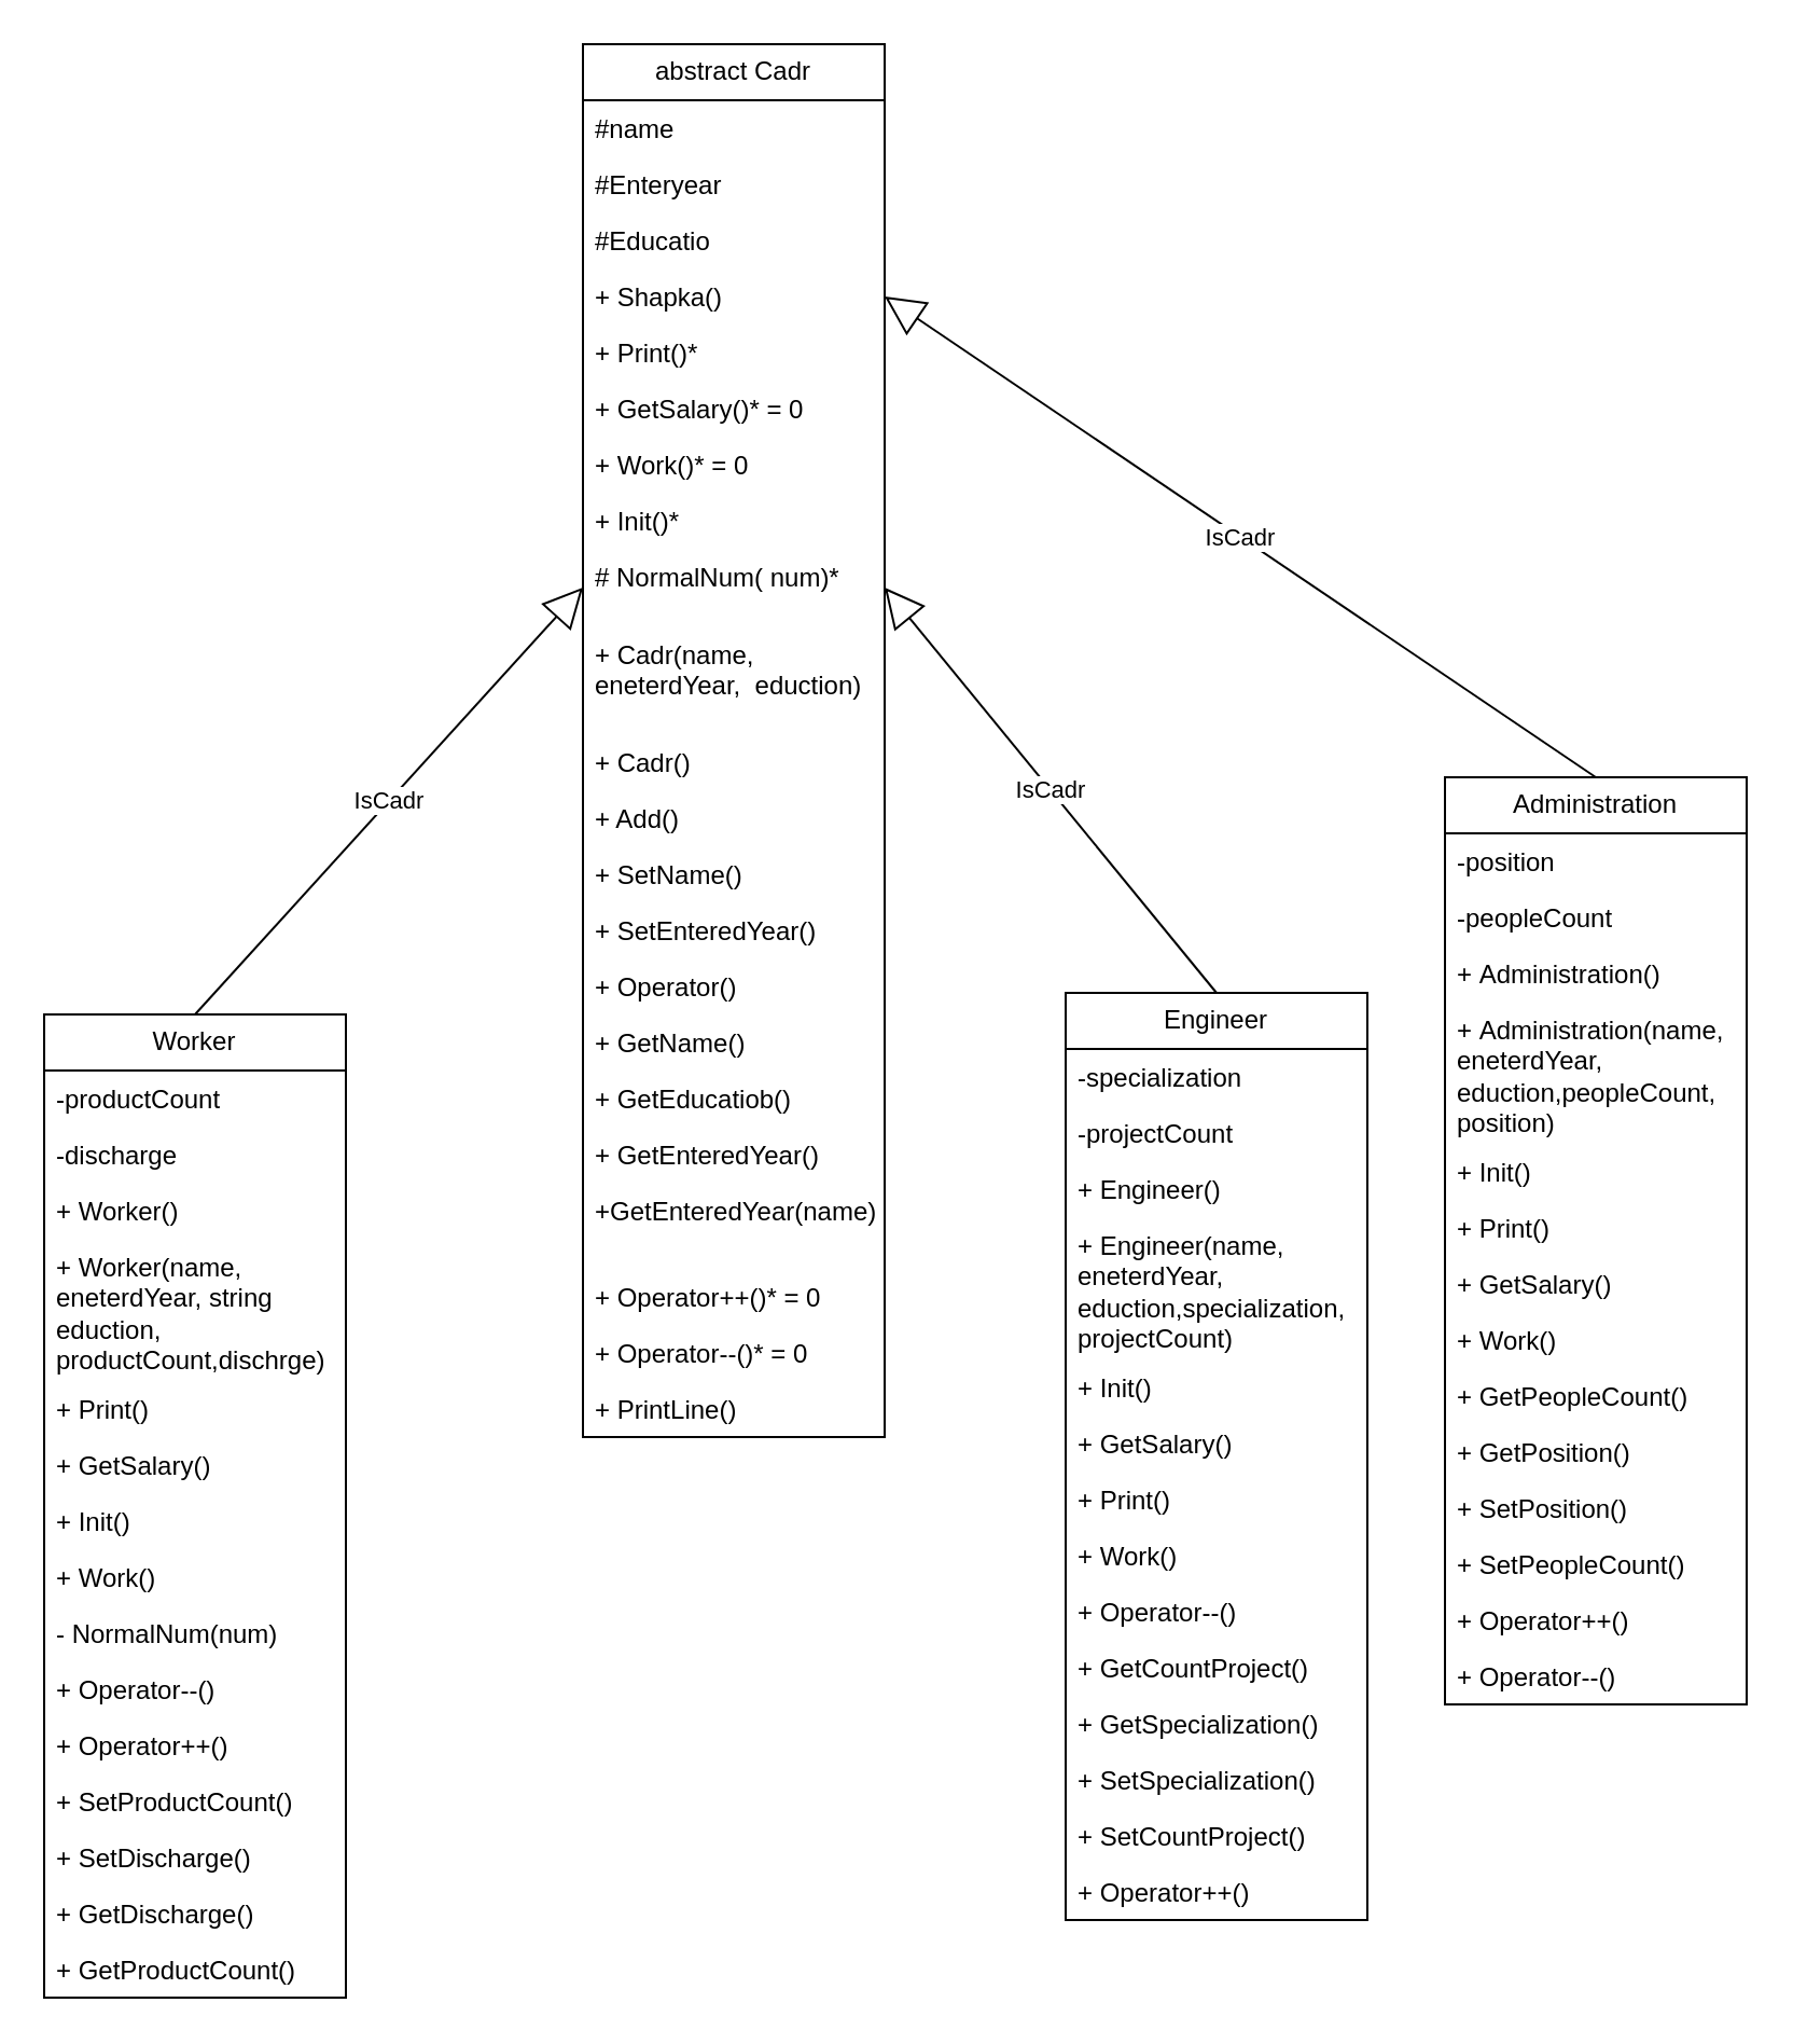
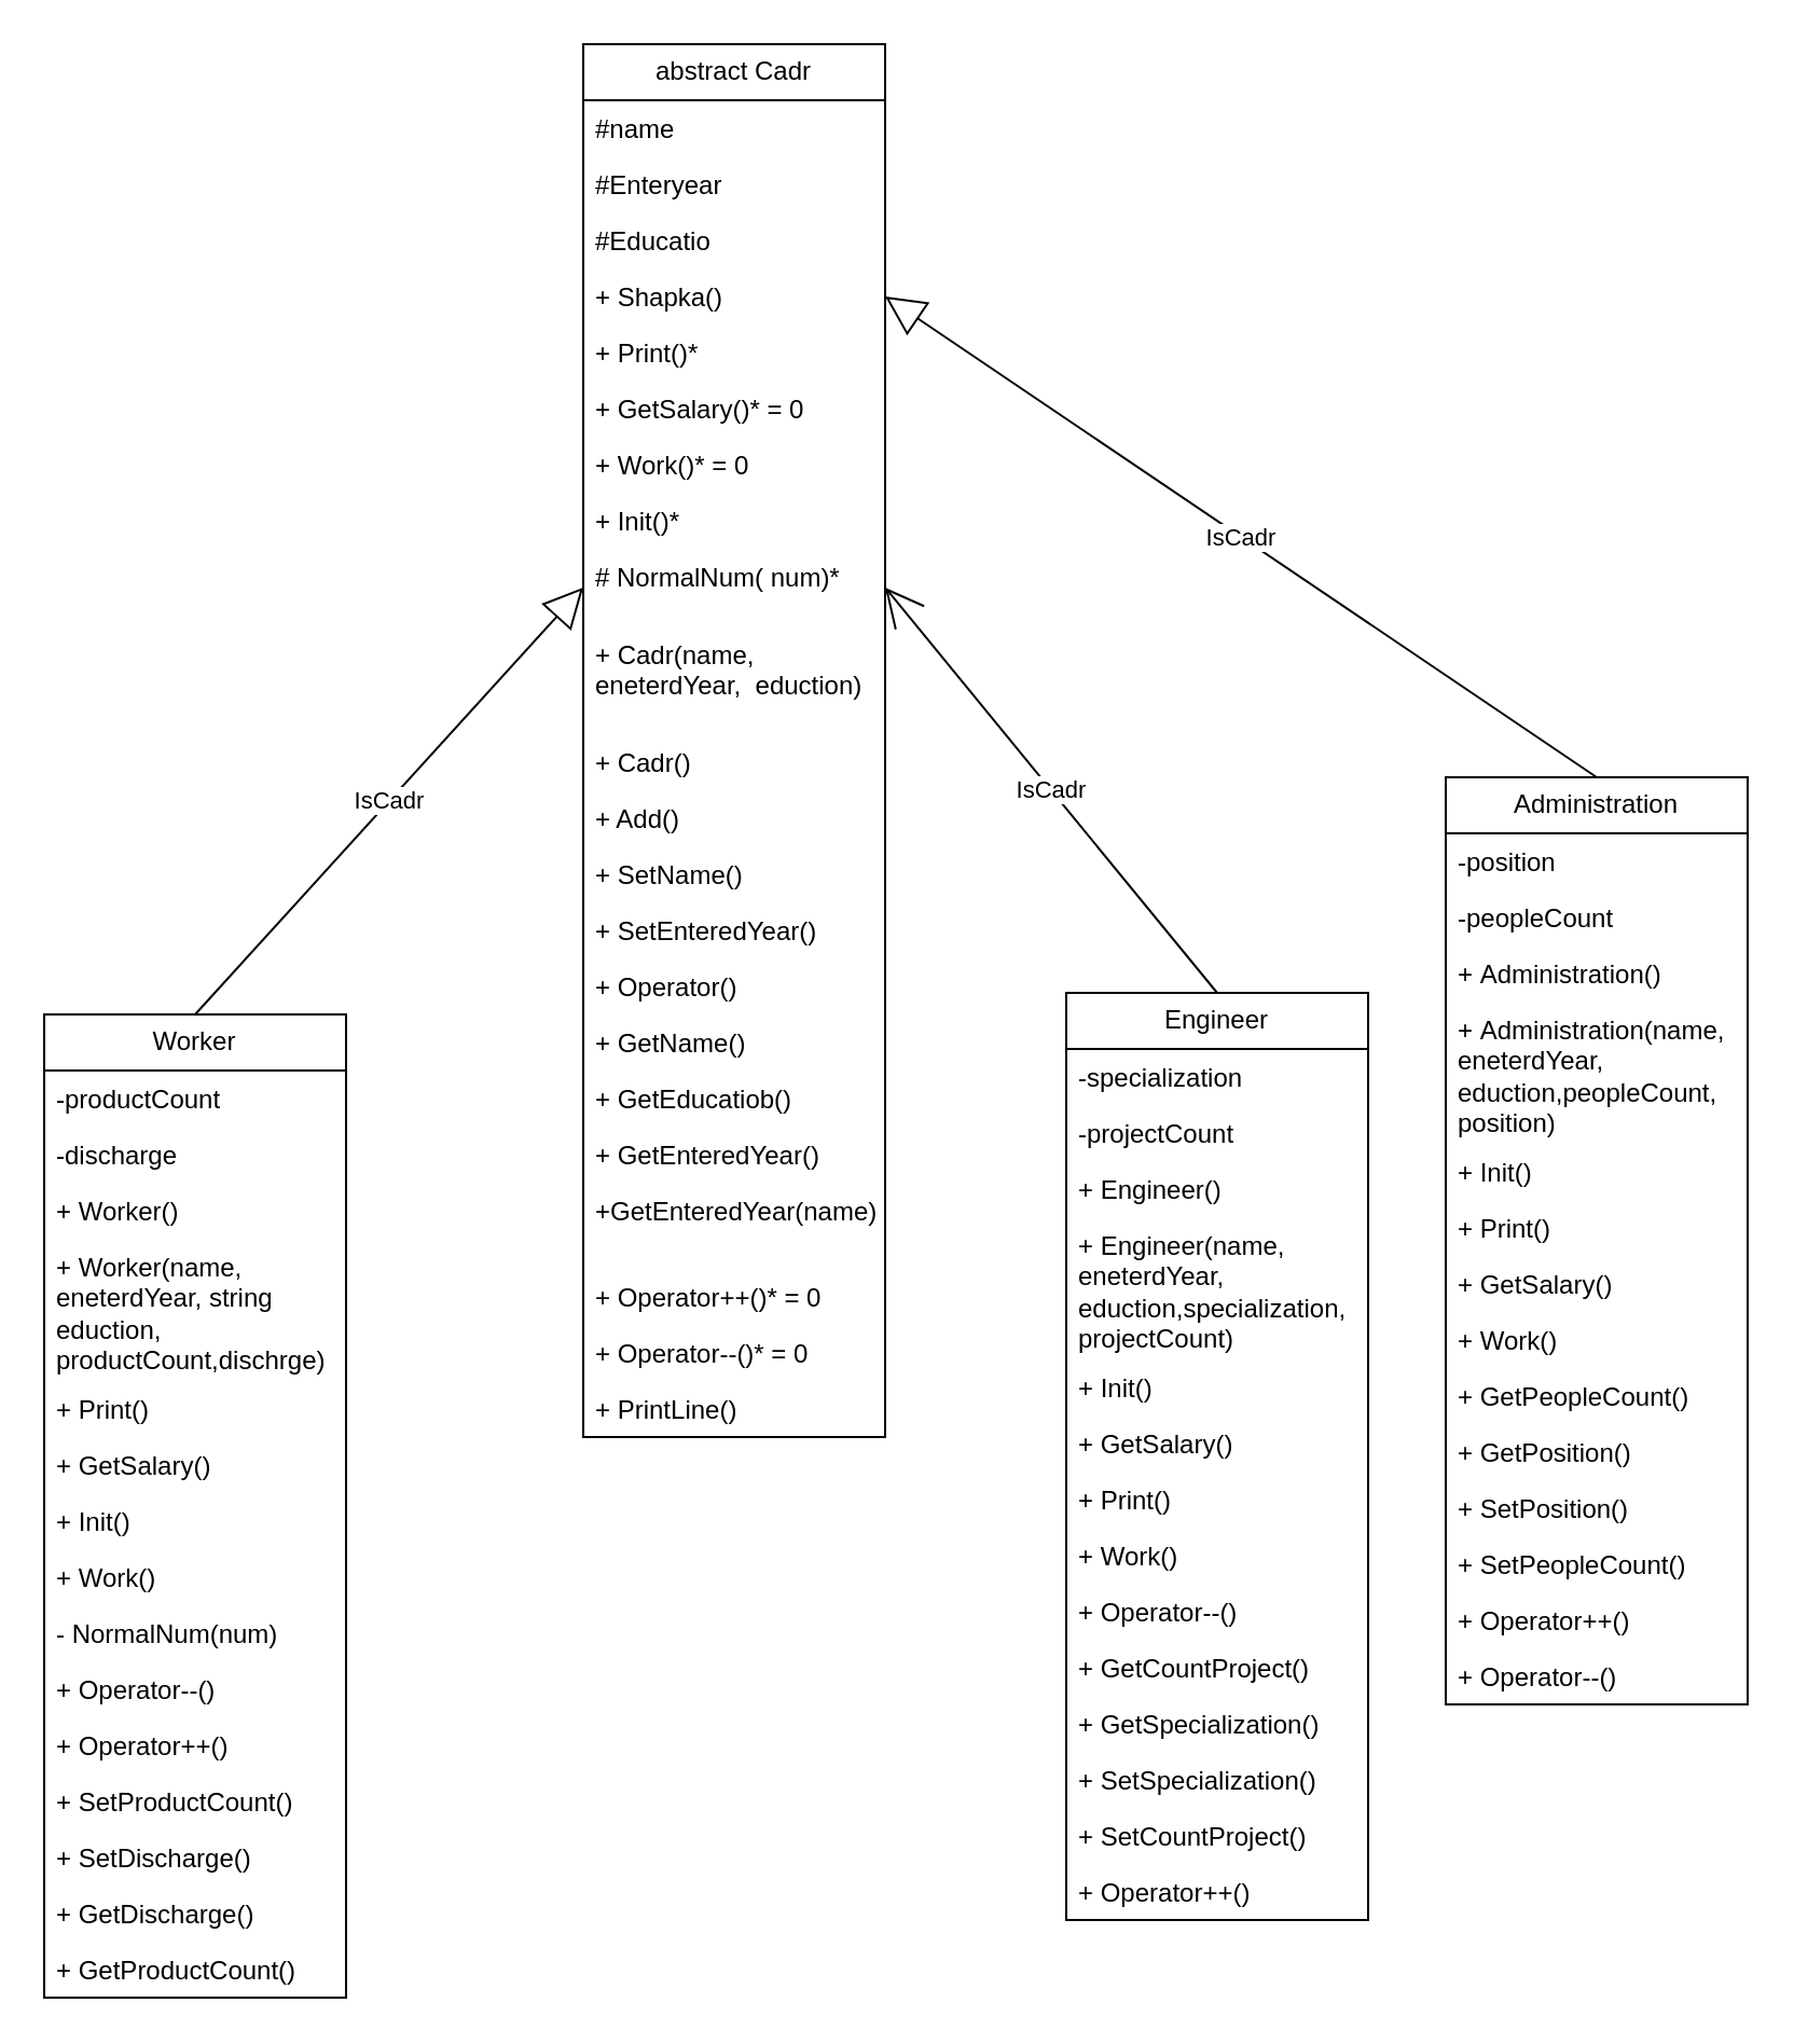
- <mxCell id="72" value="IsCadr" style="endArrow=block;endSize=16;endFill=0;html=1;rounded=0;exitX=0.5;exitY=0;exitDx=0;exitDy=0;entryX=1;entryY=0.5;entryDx=0;entryDy=0;" parent="1" source="40" target="11" edge="1"><mxGeometry width="160" relative="1" as="geometry"><mxPoint x="400" y="403" as="sourcePoint" /><mxPoint x="600" y="360" as="targetPoint" /></mxGeometry></mxCell>
+ <mxCell id="72" value="IsCadr" style="endArrow=open;endSize=16;endFill=0;html=1;rounded=0;exitX=0.5;exitY=0;exitDx=0;exitDy=0;entryX=1;entryY=0.5;entryDx=0;entryDy=0;" parent="1" source="40" target="11" edge="1"><mxGeometry width="160" relative="1" as="geometry"><mxPoint x="400" y="403" as="sourcePoint" /><mxPoint x="600" y="360" as="targetPoint" /></mxGeometry></mxCell>
